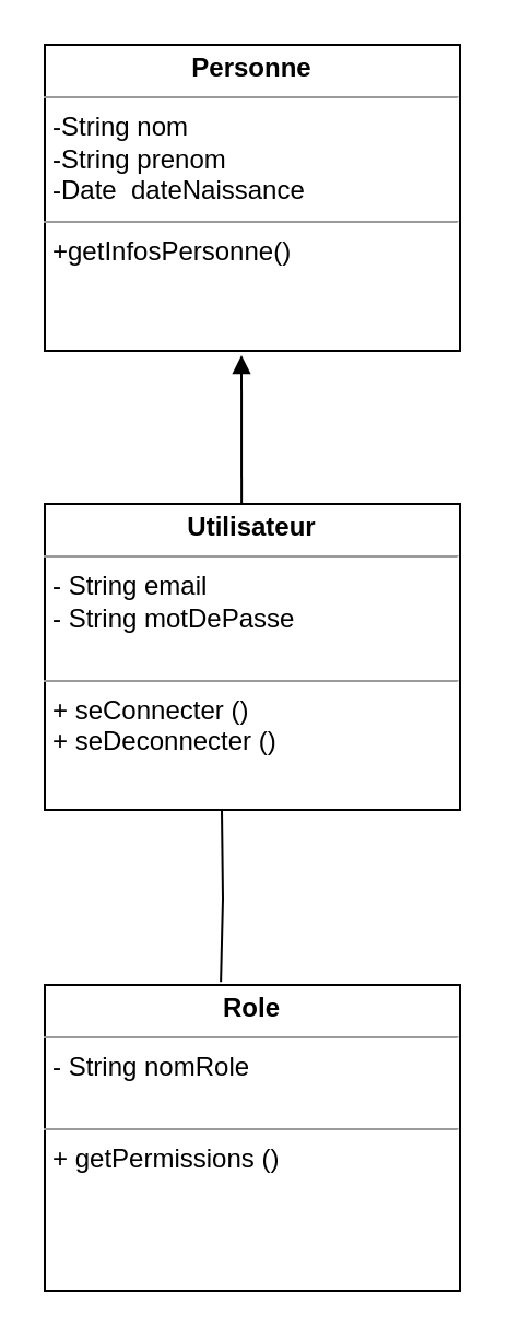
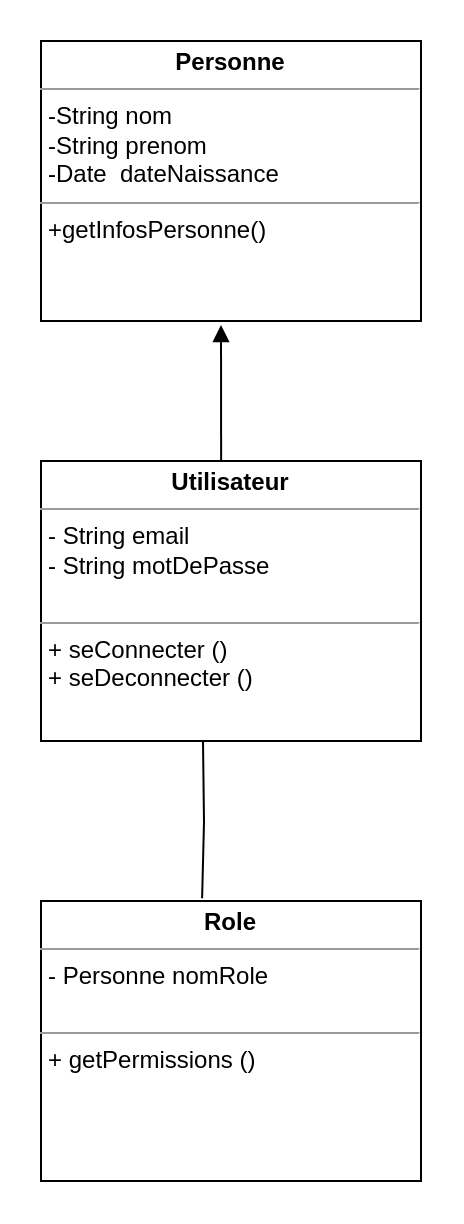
- <mxCell id="4" value="&lt;p style=&quot;margin:0px;margin-top:4px;text-align:center;&quot;&gt;&lt;b&gt;Role&lt;/b&gt;&lt;/p&gt;&lt;hr size=&quot;1&quot;&gt;&lt;p style=&quot;margin:0px;margin-left:4px;&quot;&gt;- String nomRole&lt;br&gt;&lt;br&gt;&lt;/p&gt;&lt;hr size=&quot;1&quot;&gt;&lt;p style=&quot;margin:0px;margin-left:4px;&quot;&gt;+ getPermissions ()&lt;/p&gt;" style="verticalAlign=top;align=left;overflow=fill;fontSize=12;fontFamily=Helvetica;html=1;rounded=0;shadow=0;comic=0;labelBackgroundColor=none;strokeWidth=1" parent="1" vertex="1"><mxGeometry x="20" y="450" width="190" height="140" as="geometry" /></mxCell>
+ <mxCell id="4" value="&lt;p style=&quot;margin:0px;margin-top:4px;text-align:center;&quot;&gt;&lt;b&gt;Role&lt;/b&gt;&lt;/p&gt;&lt;hr size=&quot;1&quot;&gt;&lt;p style=&quot;margin:0px;margin-left:4px;&quot;&gt;- Personne nomRole&lt;br&gt;&lt;br&gt;&lt;/p&gt;&lt;hr size=&quot;1&quot;&gt;&lt;p style=&quot;margin:0px;margin-left:4px;&quot;&gt;+ getPermissions ()&lt;/p&gt;" style="verticalAlign=top;align=left;overflow=fill;fontSize=12;fontFamily=Helvetica;html=1;rounded=0;shadow=0;comic=0;labelBackgroundColor=none;strokeWidth=1" parent="1" vertex="1"><mxGeometry x="20" y="450" width="190" height="140" as="geometry" /></mxCell>
